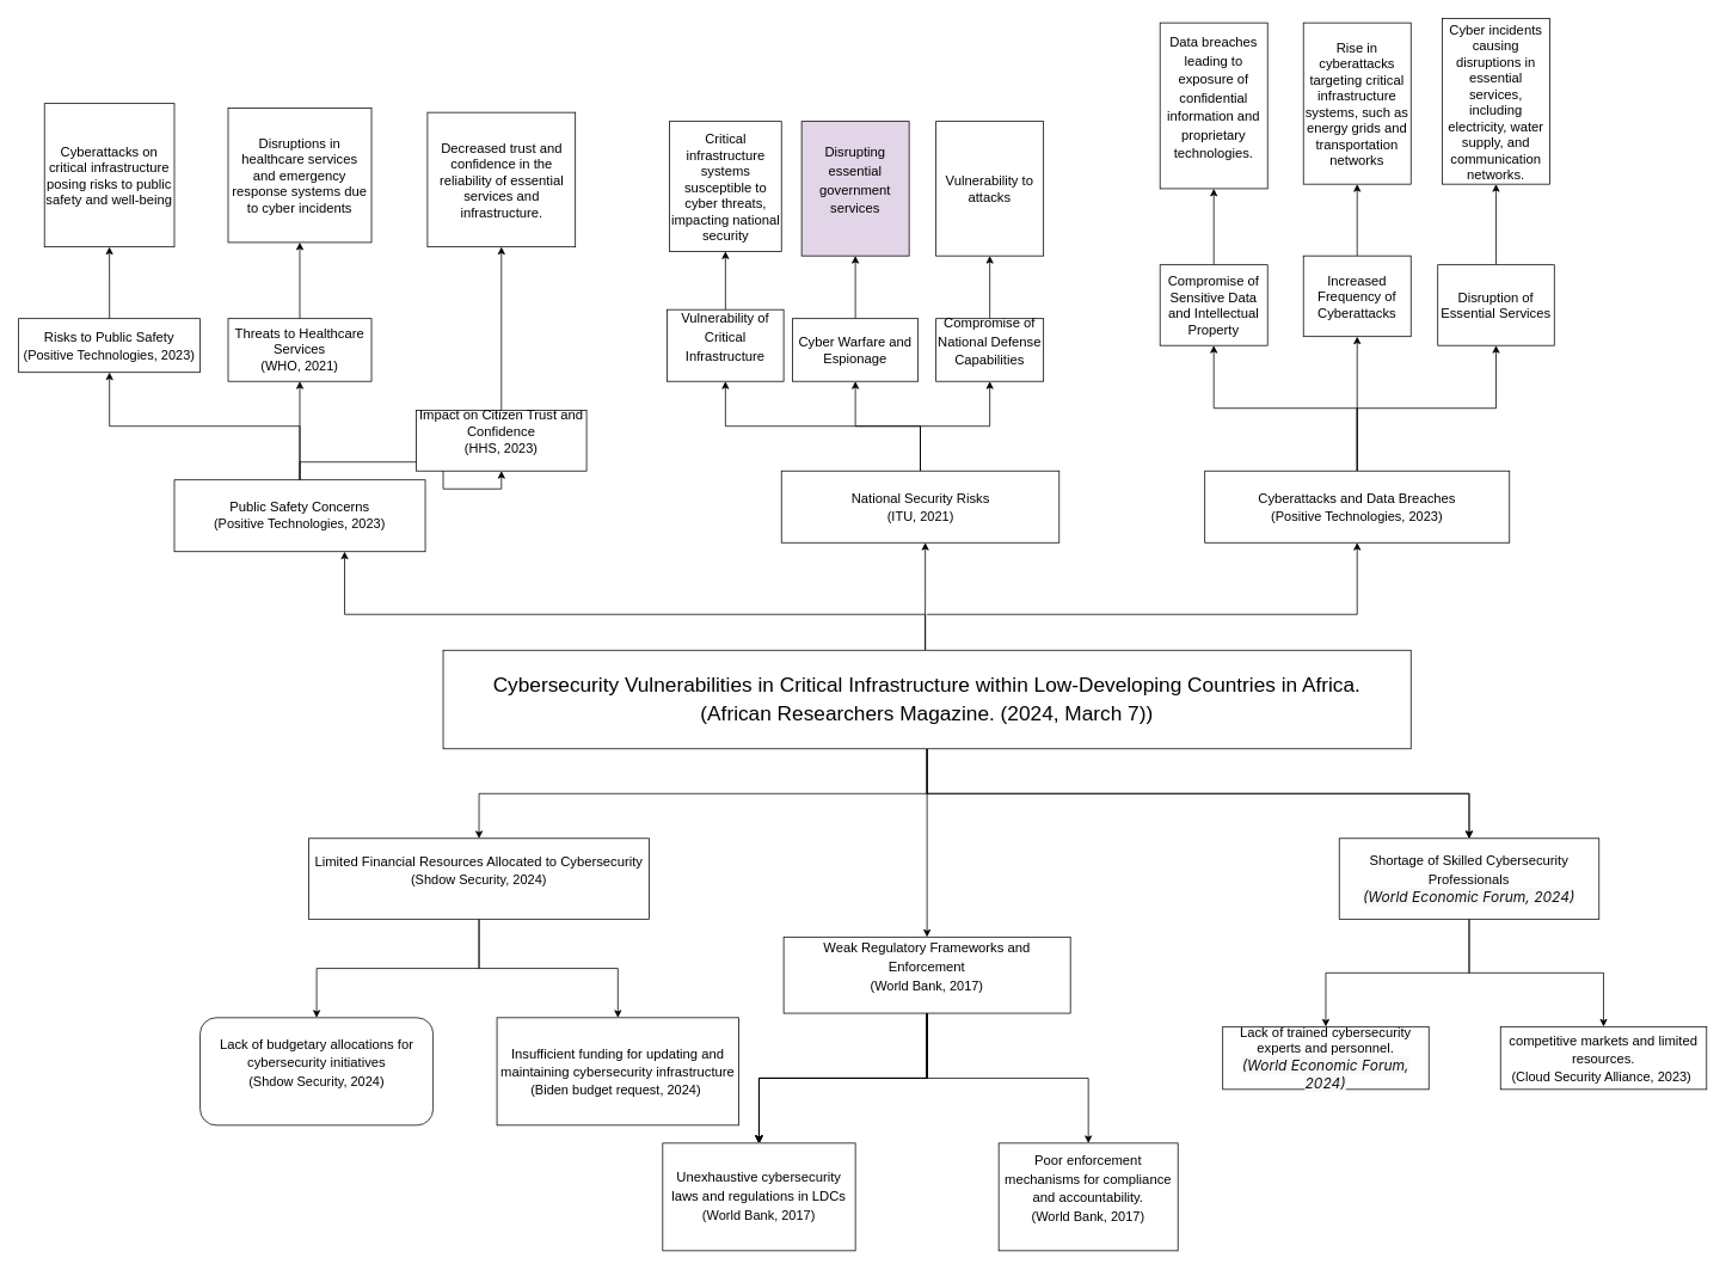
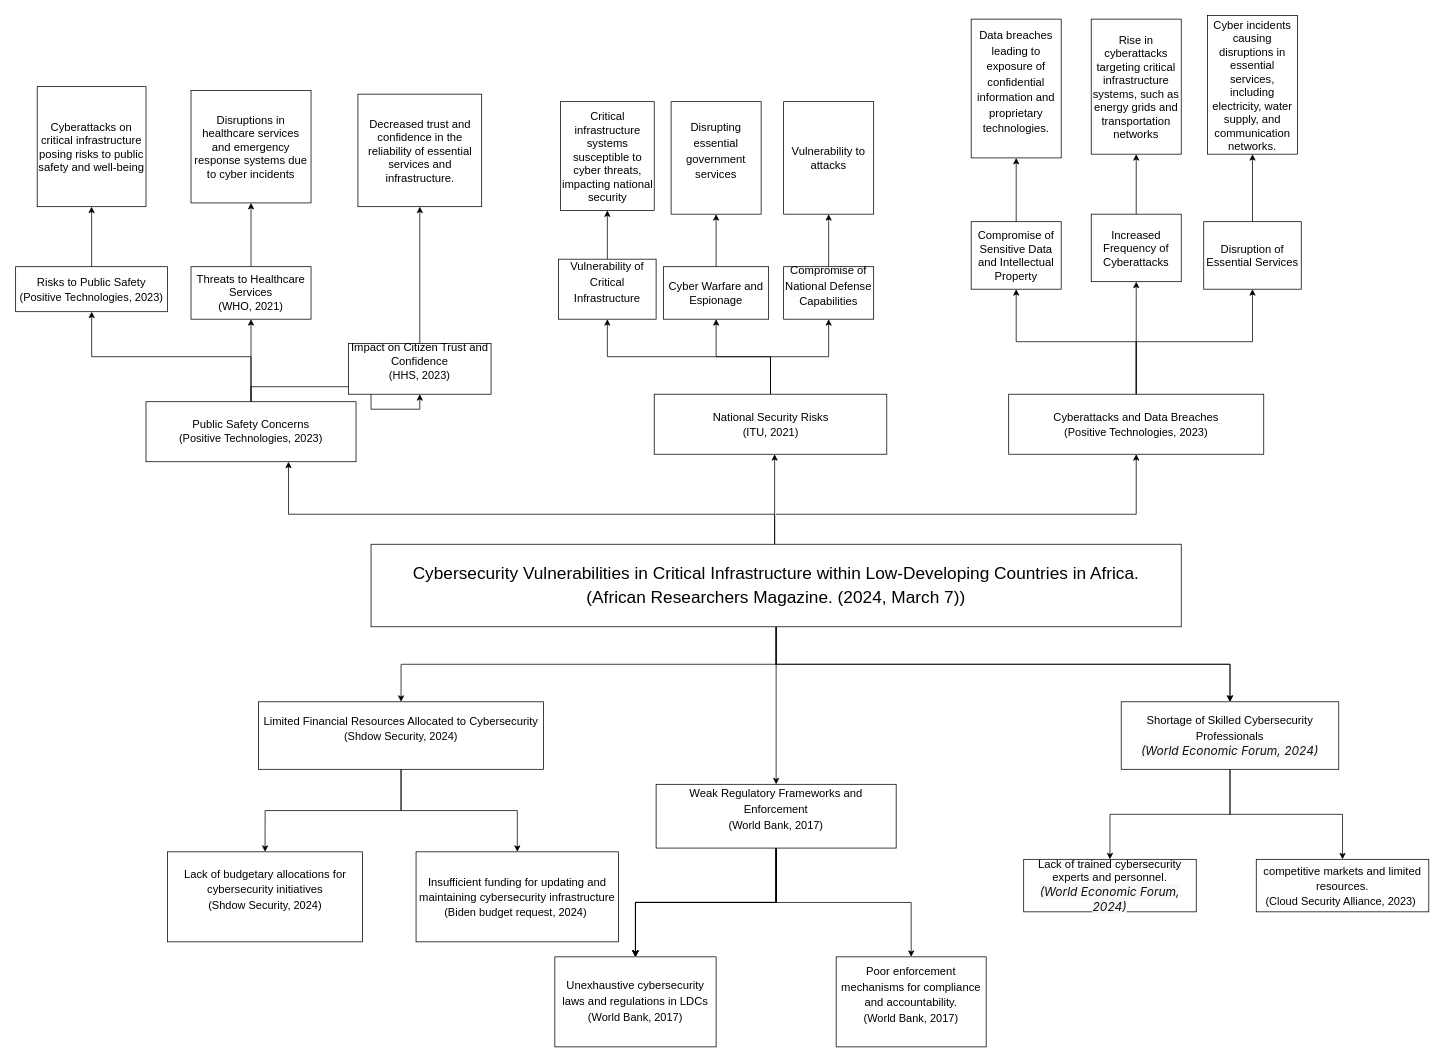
- <mxCell id="57" value="&lt;span id=&quot;docs-internal-guid-9b7a599c-7fff-2906-ac3e-4d8cc17715c3&quot; style=&quot;font-size: 15px;&quot;&gt;&lt;p dir=&quot;ltr&quot; style=&quot;line-height: 1.38; margin-top: 0pt; margin-bottom: 0pt; font-size: 15px;&quot;&gt;&lt;span style=&quot;font-size: 15px; font-family: Arial, sans-serif; background-color: transparent; font-variant-numeric: normal; font-variant-east-asian: normal; font-variant-alternates: normal; font-variant-position: normal; vertical-align: baseline; white-space-collapse: preserve;&quot;&gt;Disrupting essential government services&lt;/span&gt;&lt;/p&gt;&lt;div style=&quot;font-size: 15px;&quot;&gt;&lt;span style=&quot;font-size: 15px; font-family: Arial, sans-serif; background-color: transparent; font-variant-numeric: normal; font-variant-east-asian: normal; font-variant-alternates: normal; font-variant-position: normal; vertical-align: baseline; white-space-collapse: preserve;&quot;&gt;&lt;br style=&quot;font-size: 15px;&quot;&gt;&lt;/span&gt;&lt;/div&gt;&lt;/span&gt;" style="whiteSpace=wrap;html=1;fontSize=15;fillColor=#e1d5e7;" parent="1" vertex="1"><mxGeometry x="894" y="135" width="120" height="150" as="geometry" /></mxCell>
+ <mxCell id="57" value="&lt;span id=&quot;docs-internal-guid-9b7a599c-7fff-2906-ac3e-4d8cc17715c3&quot; style=&quot;font-size: 15px;&quot;&gt;&lt;p dir=&quot;ltr&quot; style=&quot;line-height: 1.38; margin-top: 0pt; margin-bottom: 0pt; font-size: 15px;&quot;&gt;&lt;span style=&quot;font-size: 15px; font-family: Arial, sans-serif; background-color: transparent; font-variant-numeric: normal; font-variant-east-asian: normal; font-variant-alternates: normal; font-variant-position: normal; vertical-align: baseline; white-space-collapse: preserve;&quot;&gt;Disrupting essential government services&lt;/span&gt;&lt;/p&gt;&lt;div style=&quot;font-size: 15px;&quot;&gt;&lt;span style=&quot;font-size: 15px; font-family: Arial, sans-serif; background-color: transparent; font-variant-numeric: normal; font-variant-east-asian: normal; font-variant-alternates: normal; font-variant-position: normal; vertical-align: baseline; white-space-collapse: preserve;&quot;&gt;&lt;br style=&quot;font-size: 15px;&quot;&gt;&lt;/span&gt;&lt;/div&gt;&lt;/span&gt;" style="whiteSpace=wrap;html=1;fontSize=15;" parent="1" vertex="1"><mxGeometry x="894" y="135" width="120" height="150" as="geometry" /></mxCell>
- <mxCell id="28" value="&lt;span id=&quot;docs-internal-guid-65d077d7-7fff-e957-8c1c-02251625d517&quot; style=&quot;font-size: 15px;&quot;&gt;&lt;p dir=&quot;ltr&quot; style=&quot;line-height: 1.38; margin-top: 0pt; margin-bottom: 0pt; font-size: 15px;&quot;&gt;&lt;span style=&quot;font-size: 15px; font-family: Arial, sans-serif; background-color: transparent; font-variant-numeric: normal; font-variant-east-asian: normal; font-variant-alternates: normal; font-variant-position: normal; vertical-align: baseline; white-space-collapse: preserve;&quot;&gt;Lack of budgetary allocations for cybersecurity initiatives&lt;/span&gt;&lt;/p&gt;&lt;div style=&quot;font-size: 15px;&quot;&gt;&lt;span style=&quot;font-size: 15px; font-family: Arial, sans-serif; background-color: transparent; font-variant-numeric: normal; font-variant-east-asian: normal; font-variant-alternates: normal; font-variant-position: normal; vertical-align: baseline; white-space-collapse: preserve;&quot;&gt;&lt;p style=&quot;line-height: 1.38; margin-top: 0pt; margin-bottom: 0pt;&quot; dir=&quot;ltr&quot;&gt;&lt;span style=&quot;font-size: 11pt; background-color: transparent; font-variant-numeric: normal; font-variant-east-asian: normal; font-variant-alternates: normal; font-variant-position: normal; vertical-align: baseline;&quot;&gt;(Shdow Security, 2024)&lt;/span&gt;&lt;/p&gt;&lt;div&gt;&lt;span style=&quot;font-size: 11pt; background-color: transparent; font-variant-numeric: normal; font-variant-east-asian: normal; font-variant-alternates: normal; font-variant-position: normal; vertical-align: baseline;&quot;&gt;&lt;br&gt;&lt;/span&gt;&lt;/div&gt;&lt;/span&gt;&lt;/div&gt;&lt;/span&gt;" style="whiteSpace=wrap;html=1;fontSize=15;rounded=1;" parent="1" vertex="1"><mxGeometry x="222.75" y="1135" width="260" height="120" as="geometry" /></mxCell>
+ <mxCell id="28" value="&lt;span id=&quot;docs-internal-guid-65d077d7-7fff-e957-8c1c-02251625d517&quot; style=&quot;font-size: 15px;&quot;&gt;&lt;p dir=&quot;ltr&quot; style=&quot;line-height: 1.38; margin-top: 0pt; margin-bottom: 0pt; font-size: 15px;&quot;&gt;&lt;span style=&quot;font-size: 15px; font-family: Arial, sans-serif; background-color: transparent; font-variant-numeric: normal; font-variant-east-asian: normal; font-variant-alternates: normal; font-variant-position: normal; vertical-align: baseline; white-space-collapse: preserve;&quot;&gt;Lack of budgetary allocations for cybersecurity initiatives&lt;/span&gt;&lt;/p&gt;&lt;div style=&quot;font-size: 15px;&quot;&gt;&lt;span style=&quot;font-size: 15px; font-family: Arial, sans-serif; background-color: transparent; font-variant-numeric: normal; font-variant-east-asian: normal; font-variant-alternates: normal; font-variant-position: normal; vertical-align: baseline; white-space-collapse: preserve;&quot;&gt;&lt;p style=&quot;line-height: 1.38; margin-top: 0pt; margin-bottom: 0pt;&quot; dir=&quot;ltr&quot;&gt;&lt;span style=&quot;font-size: 11pt; background-color: transparent; font-variant-numeric: normal; font-variant-east-asian: normal; font-variant-alternates: normal; font-variant-position: normal; vertical-align: baseline;&quot;&gt;(Shdow Security, 2024)&lt;/span&gt;&lt;/p&gt;&lt;div&gt;&lt;span style=&quot;font-size: 11pt; background-color: transparent; font-variant-numeric: normal; font-variant-east-asian: normal; font-variant-alternates: normal; font-variant-position: normal; vertical-align: baseline;&quot;&gt;&lt;br&gt;&lt;/span&gt;&lt;/div&gt;&lt;/span&gt;&lt;/div&gt;&lt;/span&gt;" style="whiteSpace=wrap;html=1;fontSize=15;" parent="1" vertex="1"><mxGeometry x="222.75" y="1135" width="260" height="120" as="geometry" /></mxCell>
